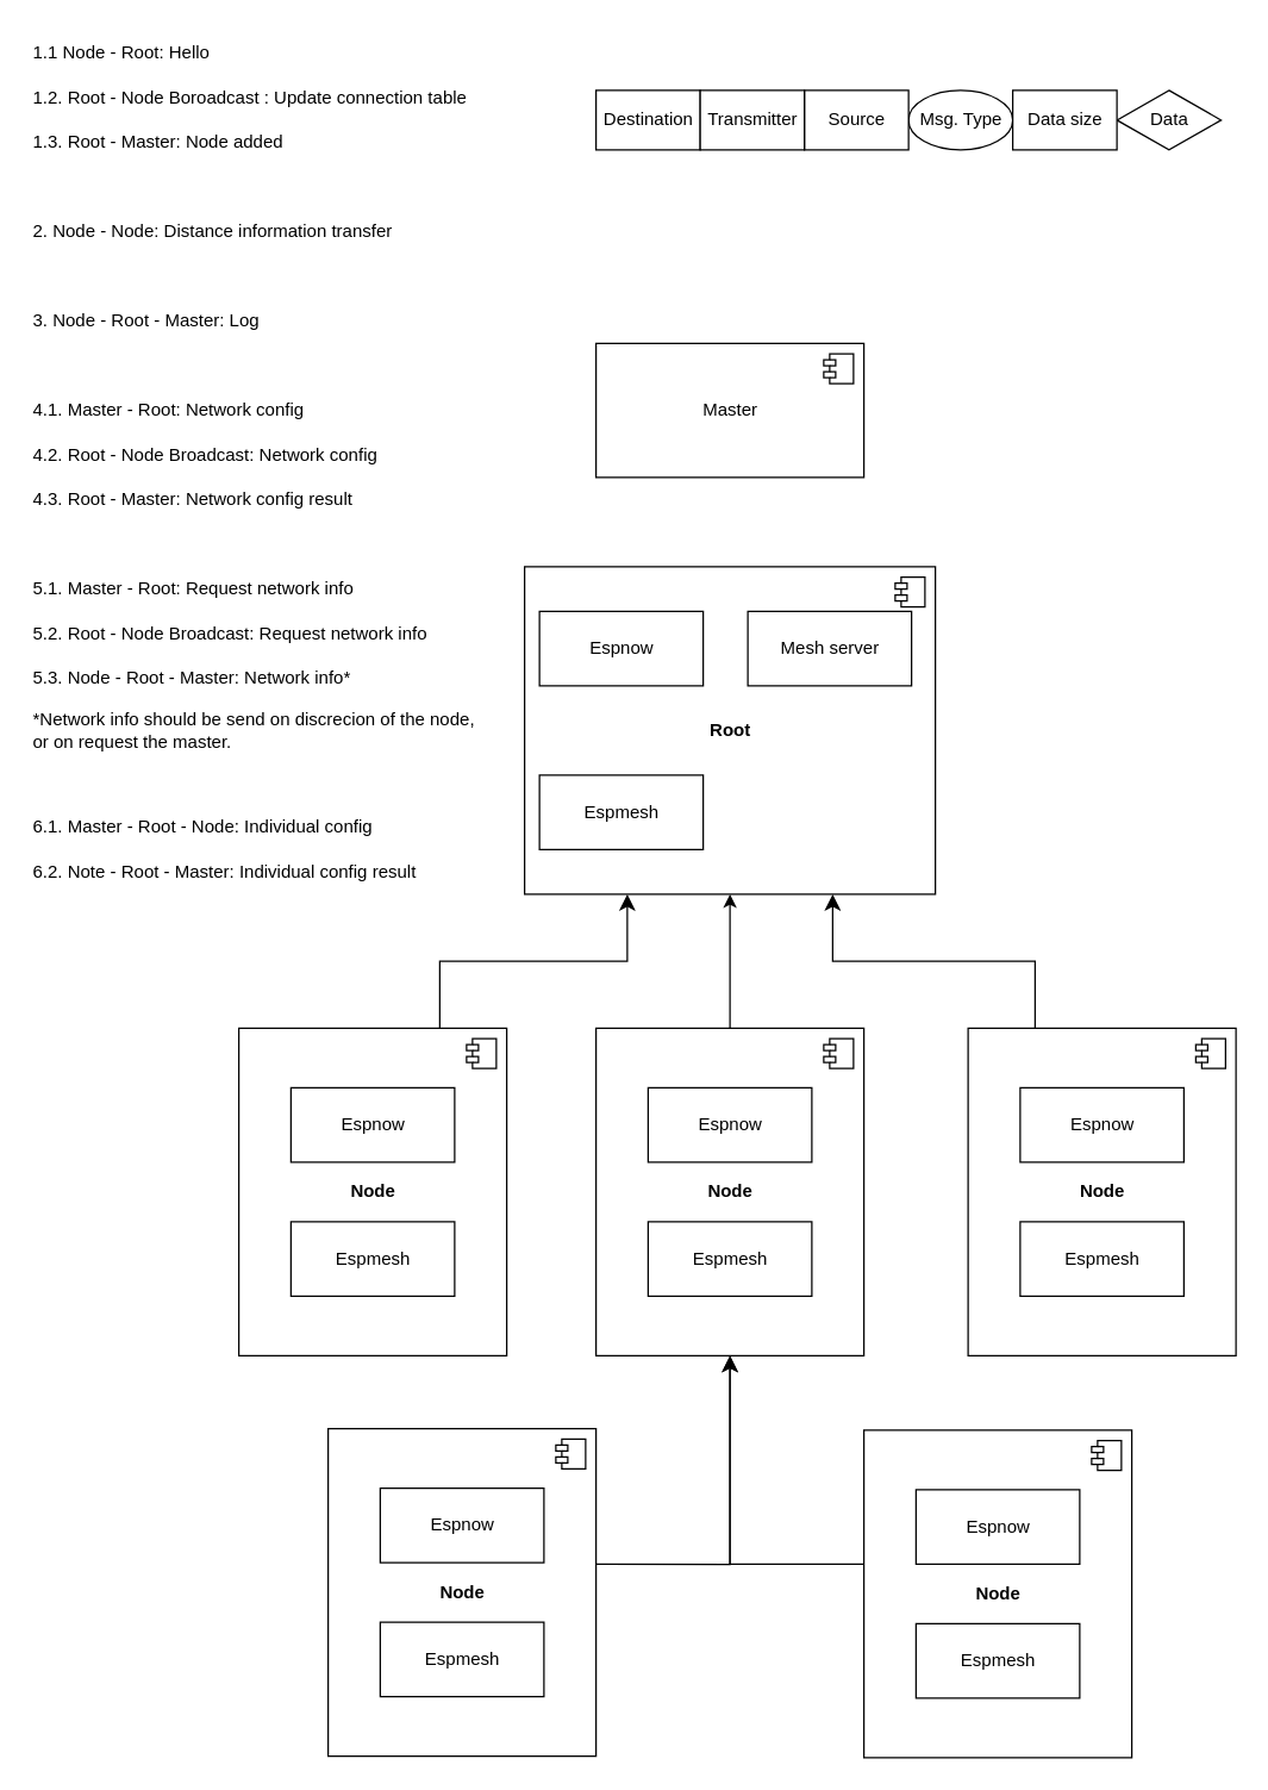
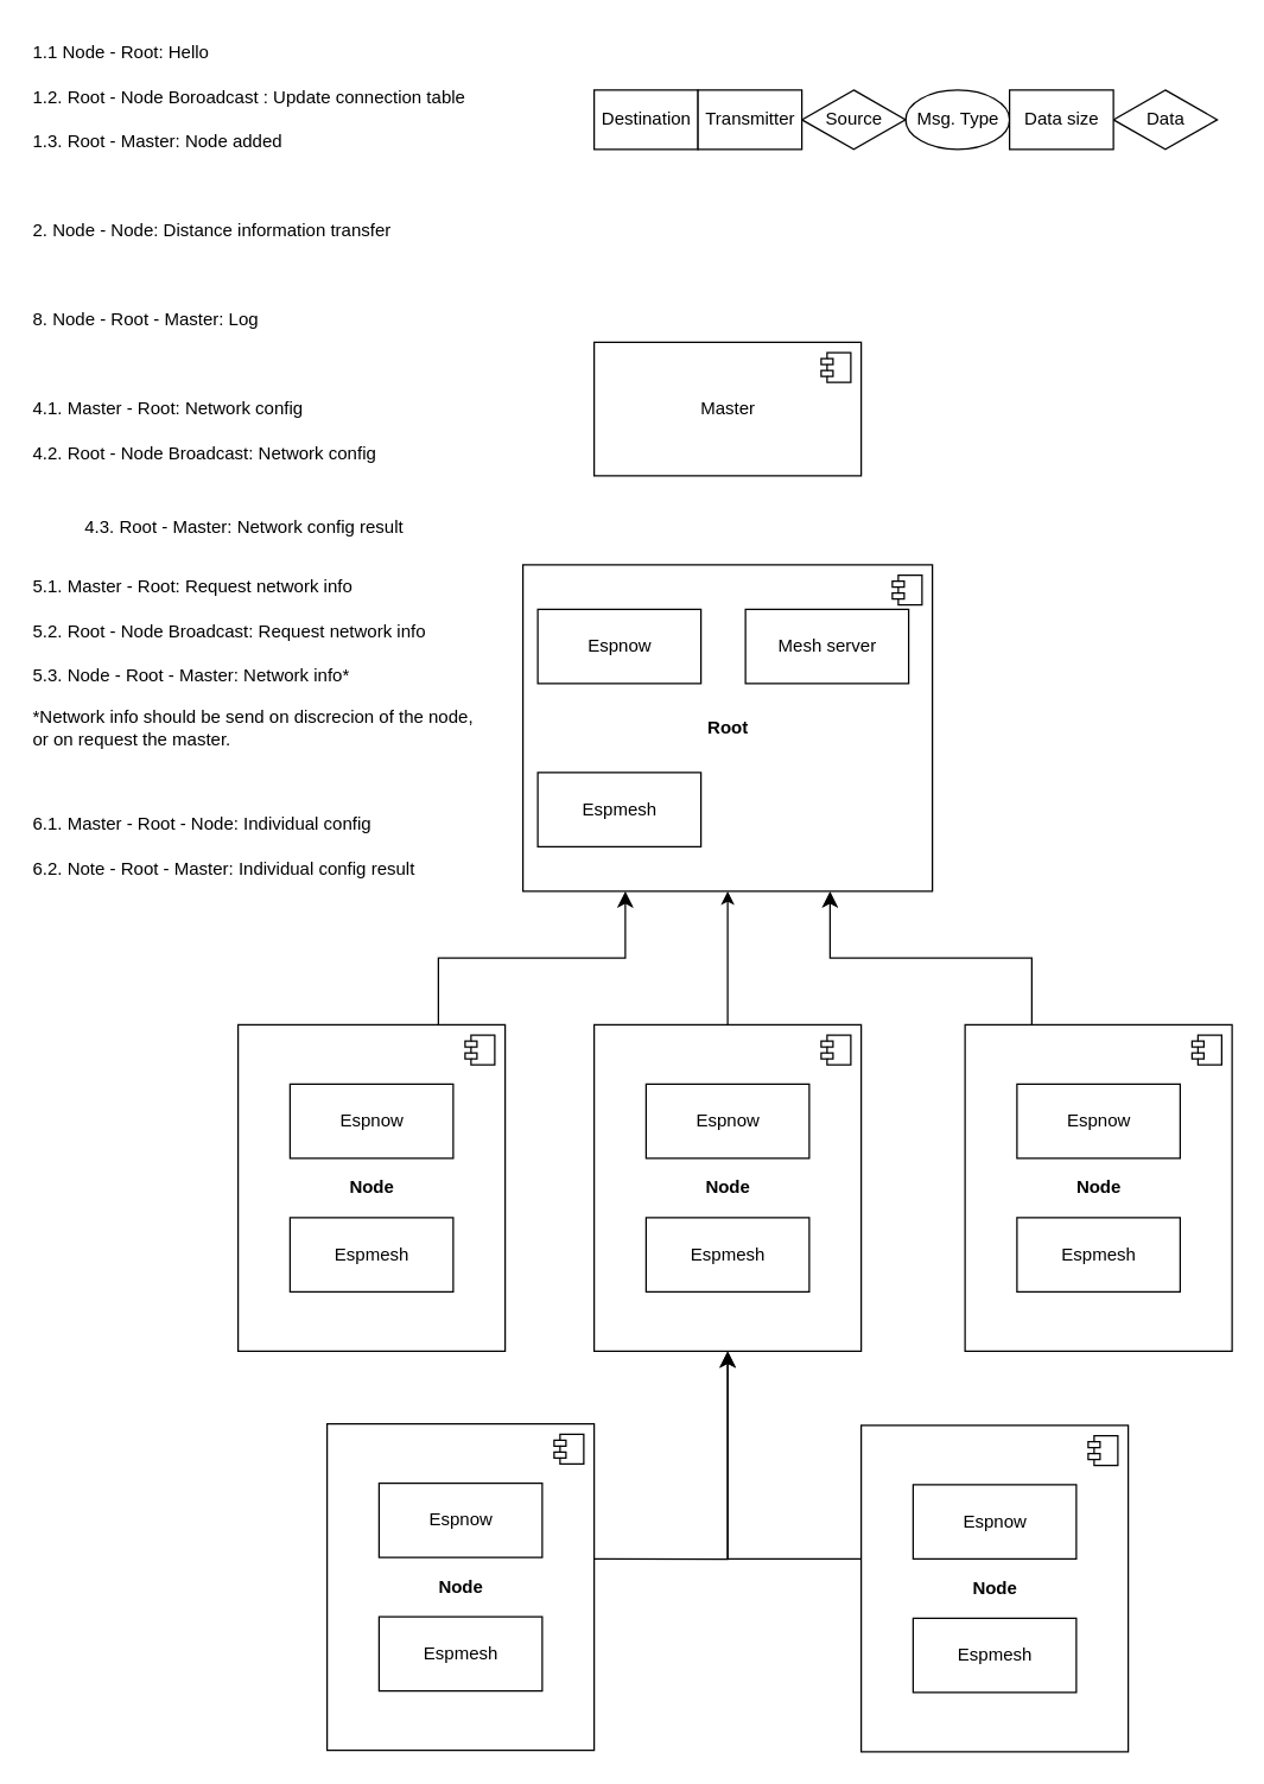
- <mxCell id="56" value="Source" style="html=1;" parent="1" vertex="1"><mxGeometry x="540" y="60" width="70" height="40" as="geometry" /></mxCell>
+ <mxCell id="56" value="Source" style="rhombus;html=1;" parent="1" vertex="1"><mxGeometry x="540" y="60" width="70" height="40" as="geometry" /></mxCell>
- <mxCell id="46" value="3. Node - Root - Master: Log" style="text;html=1;align=left;verticalAlign=middle;resizable=0;points=[];autosize=1;strokeColor=none;fillColor=none;" parent="1" vertex="1"><mxGeometry x="20" y="200" width="180" height="30" as="geometry" /></mxCell>
+ <mxCell id="46" value="8. Node - Root - Master: Log" style="text;html=1;align=left;verticalAlign=middle;resizable=0;points=[];autosize=1;strokeColor=none;fillColor=none;" parent="1" vertex="1"><mxGeometry x="20" y="200" width="180" height="30" as="geometry" /></mxCell>
- <mxCell id="45" value="4.3. Root - Master: Network config result" style="text;html=1;align=left;verticalAlign=middle;resizable=0;points=[];autosize=1;strokeColor=none;fillColor=none;" parent="1" vertex="1"><mxGeometry x="20" y="320" width="240" height="30" as="geometry" /></mxCell>
+ <mxCell id="45" value="4.3. Root - Master: Network config result" style="text;html=1;align=left;verticalAlign=middle;resizable=0;points=[];autosize=1;strokeColor=none;fillColor=none;" parent="1" vertex="1"><mxGeometry x="55" y="340" width="240" height="30" as="geometry" /></mxCell>
